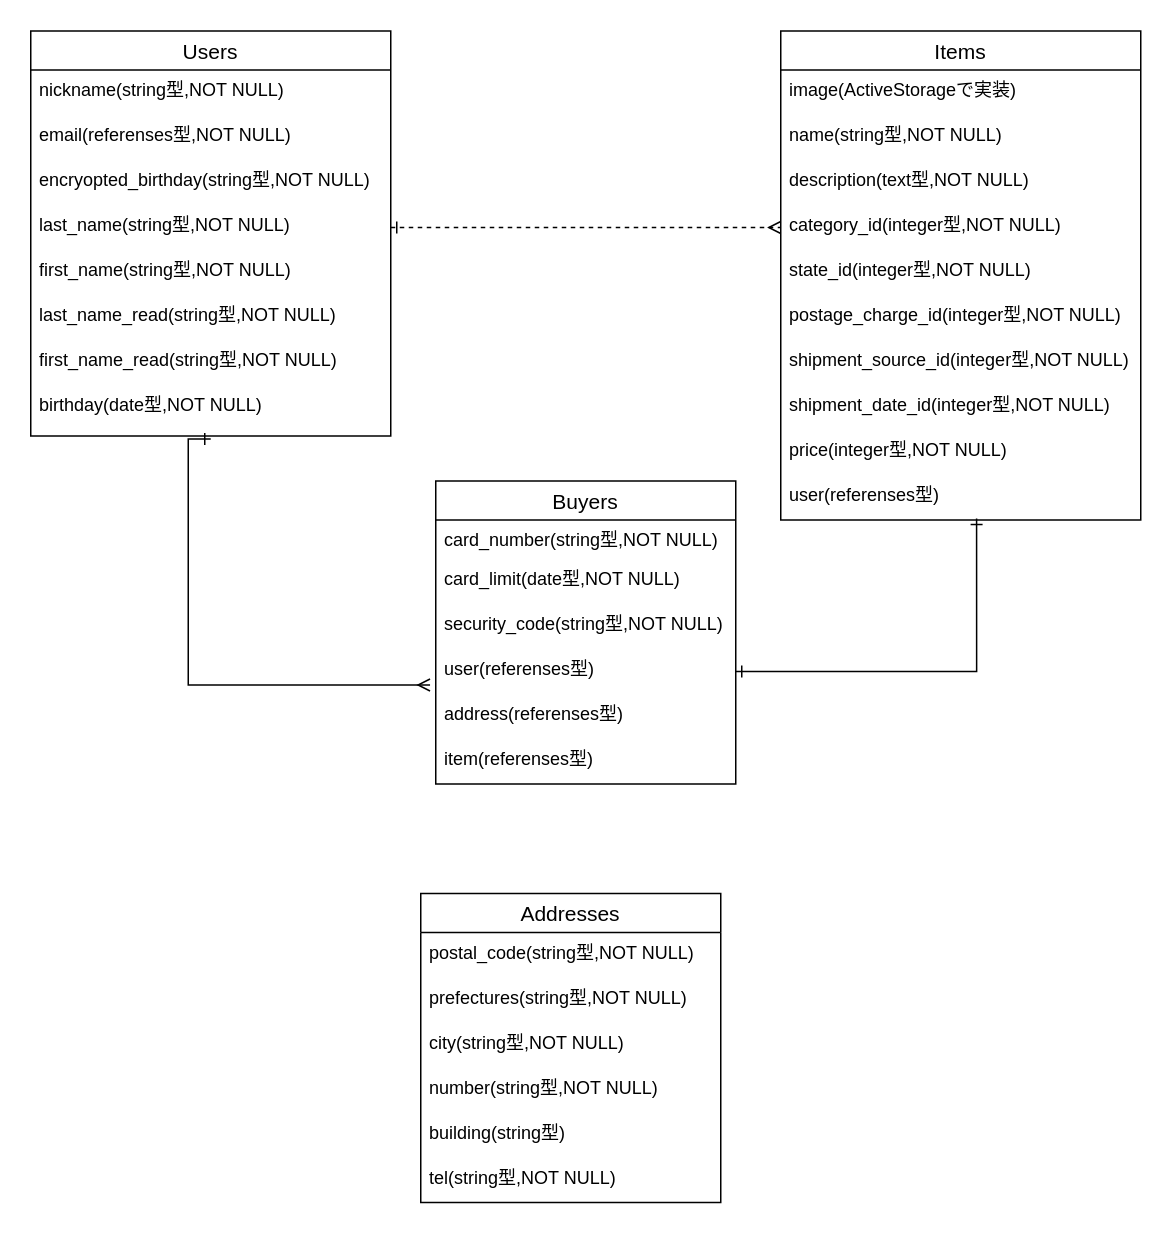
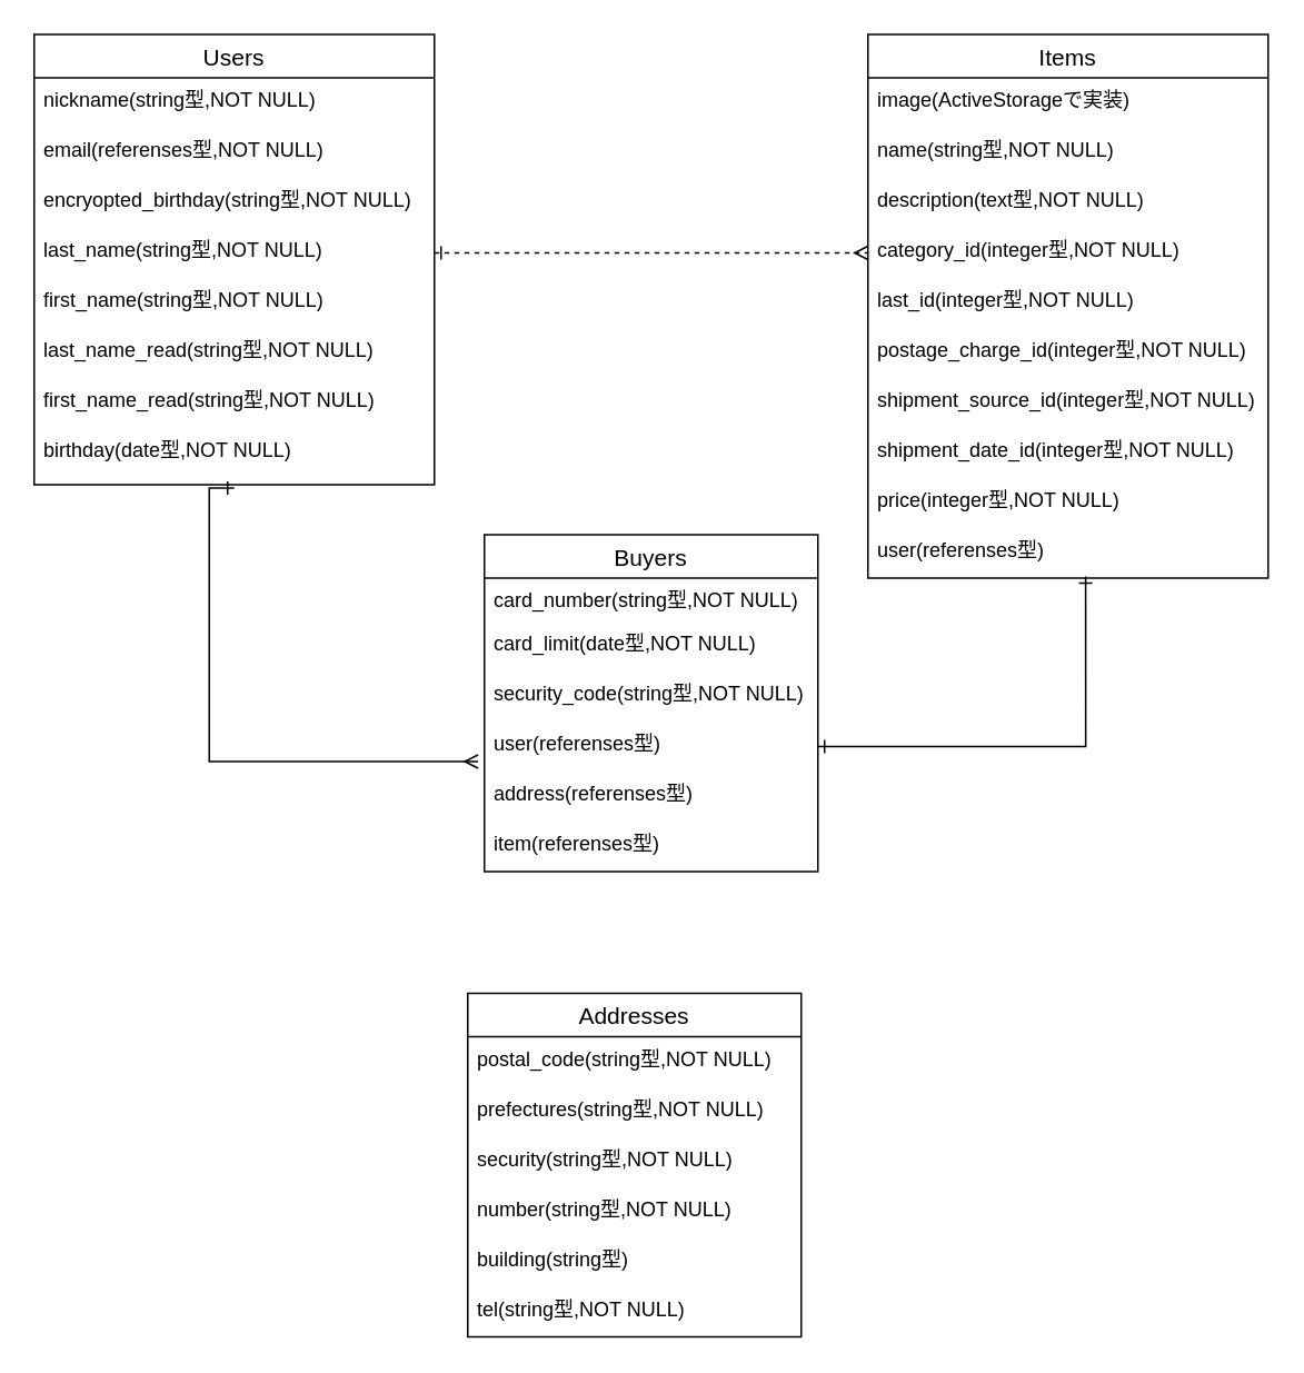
- <mxCell id="23" value="state_id(integer型,NOT NULL)" style="text;strokeColor=none;fillColor=none;spacingLeft=4;spacingRight=4;overflow=hidden;rotatable=0;points=[[0,0.5],[1,0.5]];portConstraint=eastwest;fontSize=12;" parent="18" vertex="1"><mxGeometry y="146" width="240" height="30" as="geometry" /></mxCell>
+ <mxCell id="23" value="last_id(integer型,NOT NULL)" style="text;strokeColor=none;fillColor=none;spacingLeft=4;spacingRight=4;overflow=hidden;rotatable=0;points=[[0,0.5],[1,0.5]];portConstraint=eastwest;fontSize=12;" parent="18" vertex="1"><mxGeometry y="146" width="240" height="30" as="geometry" /></mxCell>
- <mxCell id="32" value="city(string型,NOT NULL)" style="text;strokeColor=none;fillColor=none;spacingLeft=4;spacingRight=4;overflow=hidden;rotatable=0;points=[[0,0.5],[1,0.5]];portConstraint=eastwest;fontSize=12;" parent="29" vertex="1"><mxGeometry y="86" width="200" height="30" as="geometry" /></mxCell>
+ <mxCell id="32" value="security(string型,NOT NULL)" style="text;strokeColor=none;fillColor=none;spacingLeft=4;spacingRight=4;overflow=hidden;rotatable=0;points=[[0,0.5],[1,0.5]];portConstraint=eastwest;fontSize=12;" parent="29" vertex="1"><mxGeometry y="86" width="200" height="30" as="geometry" /></mxCell>
